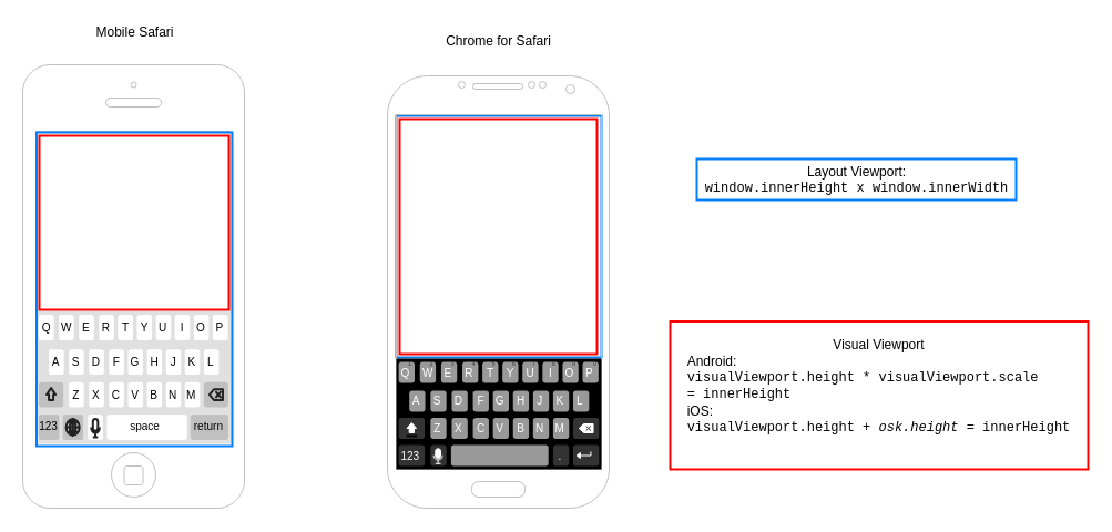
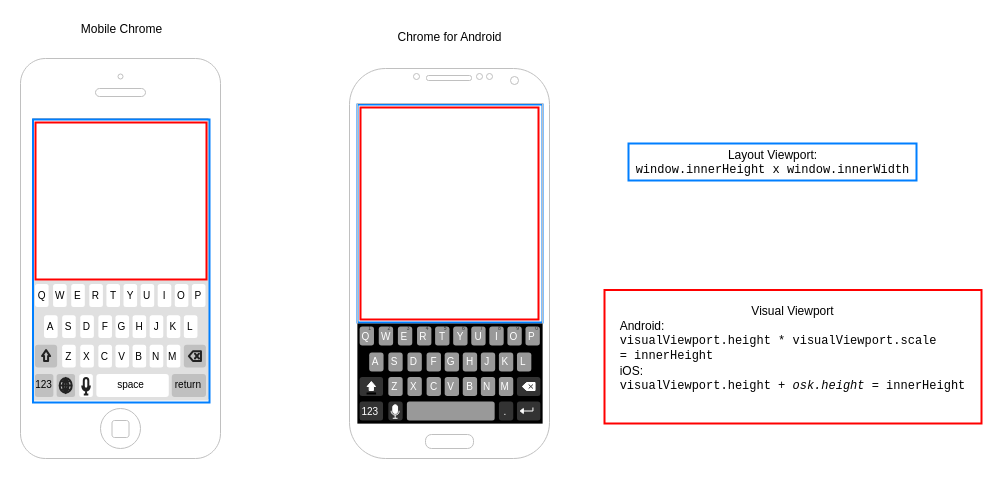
- <mxCell id="6" value="Mobile Safari" style="text;html=1;align=center;verticalAlign=middle;resizable=0;points=[];autosize=1;" vertex="1" parent="1"><mxGeometry x="80.75" y="20" width="80" height="18" as="geometry" /></mxCell>
+ <mxCell id="6" value="Mobile Chrome" style="text;html=1;align=center;verticalAlign=middle;resizable=0;points=[];autosize=1;" vertex="1" parent="1"><mxGeometry x="80.75" y="20" width="80" height="18" as="geometry" /></mxCell>
- <mxCell id="11" value="Chrome for Safari" style="text;html=1;align=center;verticalAlign=middle;resizable=0;points=[];autosize=1;" vertex="1" parent="1"><mxGeometry x="392" y="28" width="114" height="18" as="geometry" /></mxCell>
+ <mxCell id="11" value="Chrome for Android" style="text;html=1;align=center;verticalAlign=middle;resizable=0;points=[];autosize=1;" vertex="1" parent="1"><mxGeometry x="392" y="28" width="114" height="18" as="geometry" /></mxCell>
